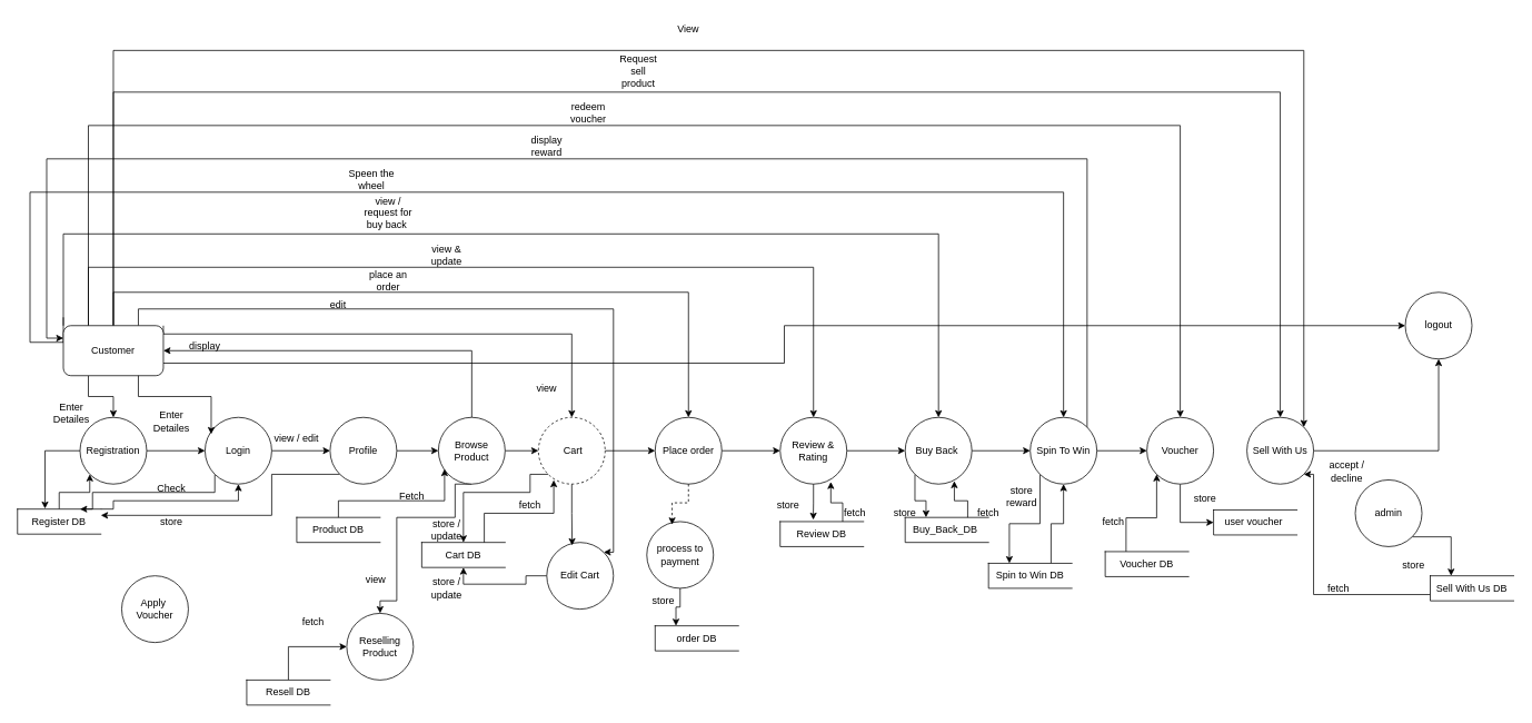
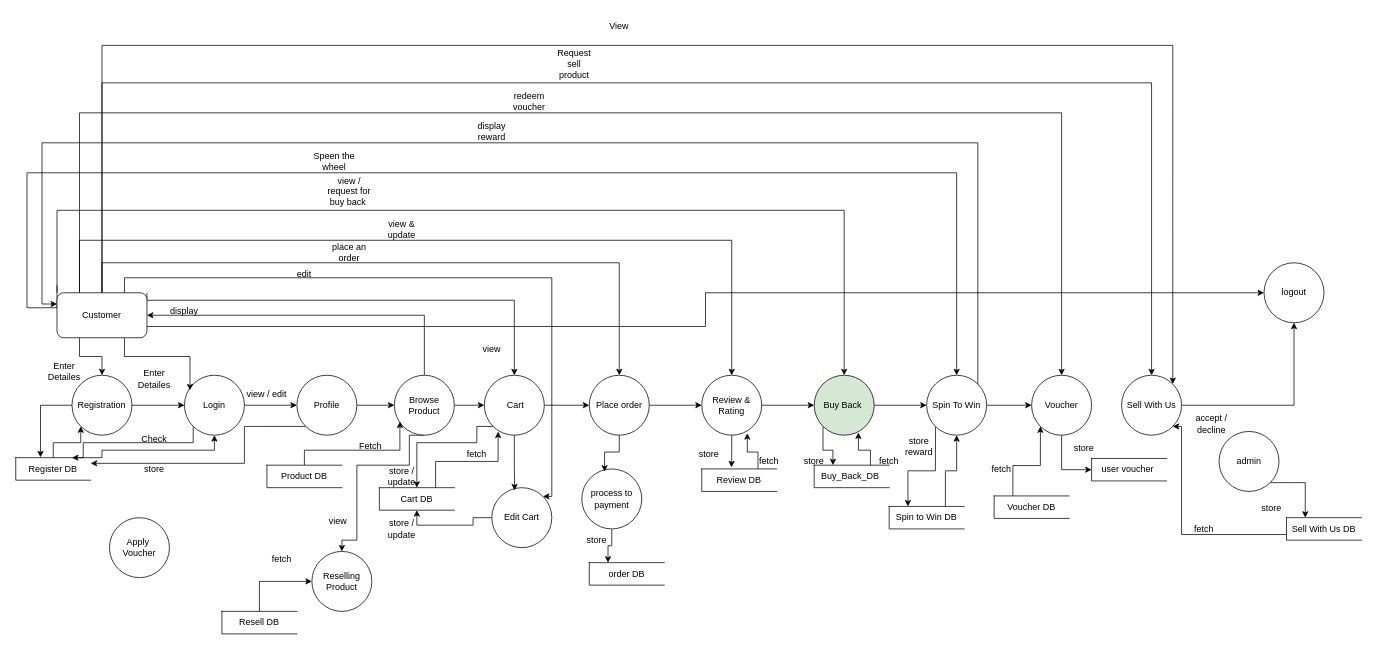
- <mxCell id="26" value="&amp;nbsp;Cart" style="ellipse;whiteSpace=wrap;html=1;aspect=fixed;dashed=1;" vertex="1" parent="1"><mxGeometry x="645" y="500" width="80" height="80" as="geometry" /></mxCell>
+ <mxCell id="26" value="&amp;nbsp;Cart" style="ellipse;whiteSpace=wrap;html=1;aspect=fixed;" vertex="1" parent="1"><mxGeometry x="645" y="500" width="80" height="80" as="geometry" /></mxCell>
- <mxCell id="34" value="Buy Back&amp;nbsp;" style="ellipse;whiteSpace=wrap;html=1;aspect=fixed;" vertex="1" parent="1"><mxGeometry x="1085" y="500" width="80" height="80" as="geometry" /></mxCell>
+ <mxCell id="34" value="Buy Back&amp;nbsp;" style="ellipse;whiteSpace=wrap;html=1;aspect=fixed;fillColor=#d5e8d4;" vertex="1" parent="1"><mxGeometry x="1085" y="500" width="80" height="80" as="geometry" /></mxCell>
- <mxCell id="66" style="edgeStyle=orthogonalEdgeStyle;rounded=0;orthogonalLoop=1;jettySize=auto;html=1;exitX=0.5;exitY=1;exitDx=0;exitDy=0;entryX=0.38;entryY=0.045;entryDx=0;entryDy=0;entryPerimeter=0;dashed=1;" edge="1" parent="1" source="29" target="65"><mxGeometry relative="1" as="geometry" /></mxCell>
+ <mxCell id="66" style="edgeStyle=orthogonalEdgeStyle;rounded=0;orthogonalLoop=1;jettySize=auto;html=1;exitX=0.5;exitY=1;exitDx=0;exitDy=0;entryX=0.38;entryY=0.045;entryDx=0;entryDy=0;entryPerimeter=0;" edge="1" parent="1" source="29" target="65"><mxGeometry relative="1" as="geometry" /></mxCell>
